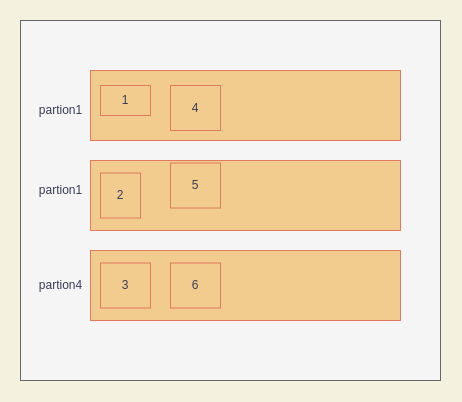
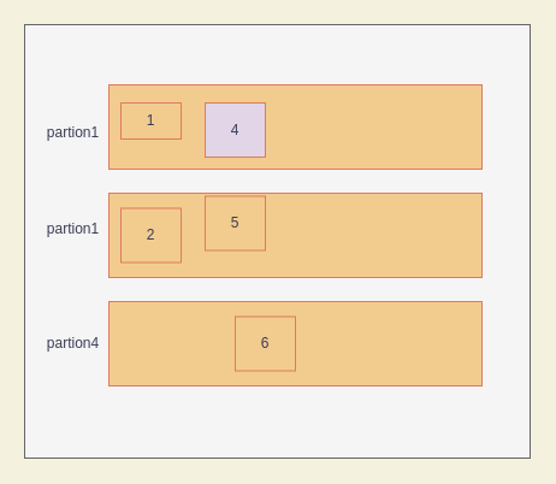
- <mxCell id="12" value="4" style="whiteSpace=wrap;html=1;fontColor=#393C56;strokeColor=#E07A5F;fillColor=#F2CC8F;" vertex="1" parent="1"><mxGeometry x="170" y="85" width="50" height="45" as="geometry" /></mxCell>
+ <mxCell id="12" value="4" style="whiteSpace=wrap;html=1;fontColor=#393C56;strokeColor=#E07A5F;fillColor=#e1d5e7;" vertex="1" parent="1"><mxGeometry x="170" y="85" width="50" height="45" as="geometry" /></mxCell>
- <mxCell id="11" value="2" style="whiteSpace=wrap;html=1;fontColor=#393C56;strokeColor=#E07A5F;fillColor=#F2CC8F;" vertex="1" parent="1"><mxGeometry x="100" y="172.5" width="40" height="45" as="geometry" /></mxCell>
+ <mxCell id="11" value="2" style="whiteSpace=wrap;html=1;fontColor=#393C56;strokeColor=#E07A5F;fillColor=#F2CC8F;" vertex="1" parent="1"><mxGeometry x="100" y="172.5" width="50" height="45" as="geometry" /></mxCell>
- <mxCell id="10" value="3" style="whiteSpace=wrap;html=1;fontColor=#393C56;strokeColor=#E07A5F;fillColor=#F2CC8F;" vertex="1" parent="1"><mxGeometry x="100" y="262.5" width="50" height="45" as="geometry" /></mxCell>
- <mxCell id="14" value="6" style="whiteSpace=wrap;html=1;fontColor=#393C56;strokeColor=#E07A5F;fillColor=#F2CC8F;" vertex="1" parent="1"><mxGeometry x="170" y="262.5" width="50" height="45" as="geometry" /></mxCell>
+ <mxCell id="14" value="6" style="whiteSpace=wrap;html=1;fontColor=#393C56;strokeColor=#E07A5F;fillColor=#F2CC8F;" vertex="1" parent="1"><mxGeometry x="195" y="262.5" width="50" height="45" as="geometry" /></mxCell>
